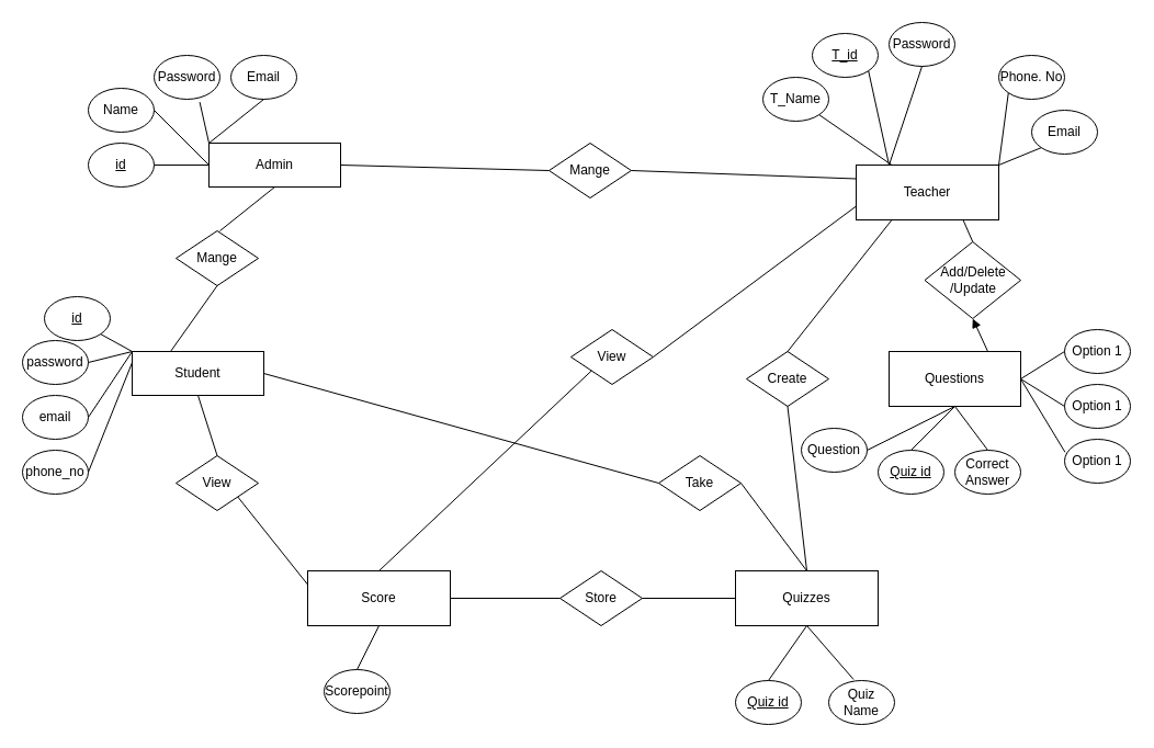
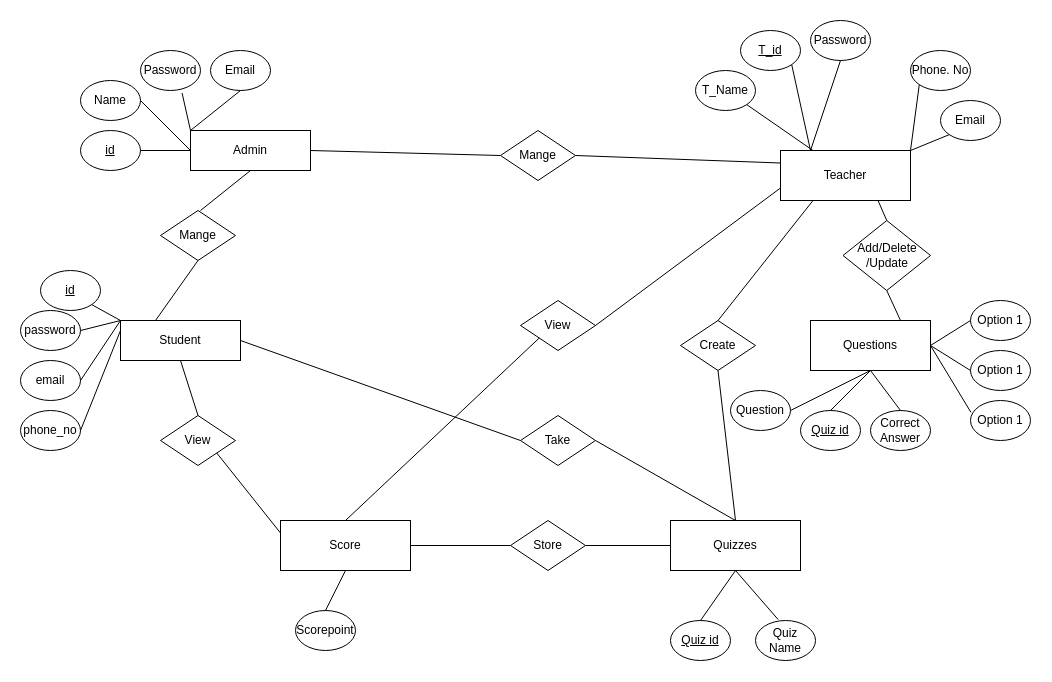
- <mxCell id="26" value="" style="endArrow=block;html=1;rounded=0;entryX=0.5;entryY=1;entryDx=0;entryDy=0;exitX=0.75;exitY=0;exitDx=0;exitDy=0;" edge="1" parent="1" source="4" target="24"><mxGeometry width="50" height="50" relative="1" as="geometry"><mxPoint x="530" y="350" as="sourcePoint" /><mxPoint x="580" y="300" as="targetPoint" /></mxGeometry></mxCell>
+ <mxCell id="26" value="" style="endArrow=none;html=1;rounded=0;entryX=0.5;entryY=1;entryDx=0;entryDy=0;exitX=0.75;exitY=0;exitDx=0;exitDy=0;" edge="1" parent="1" source="4" target="24"><mxGeometry width="50" height="50" relative="1" as="geometry"><mxPoint x="530" y="350" as="sourcePoint" /><mxPoint x="580" y="300" as="targetPoint" /></mxGeometry></mxCell>
- <mxCell id="12" value="Take" style="rhombus;whiteSpace=wrap;html=1;" vertex="1" parent="1"><mxGeometry x="600" y="415" width="75" height="50" as="geometry" /></mxCell>
+ <mxCell id="12" value="Take" style="rhombus;whiteSpace=wrap;html=1;" vertex="1" parent="1"><mxGeometry x="520" y="415" width="75" height="50" as="geometry" /></mxCell>
